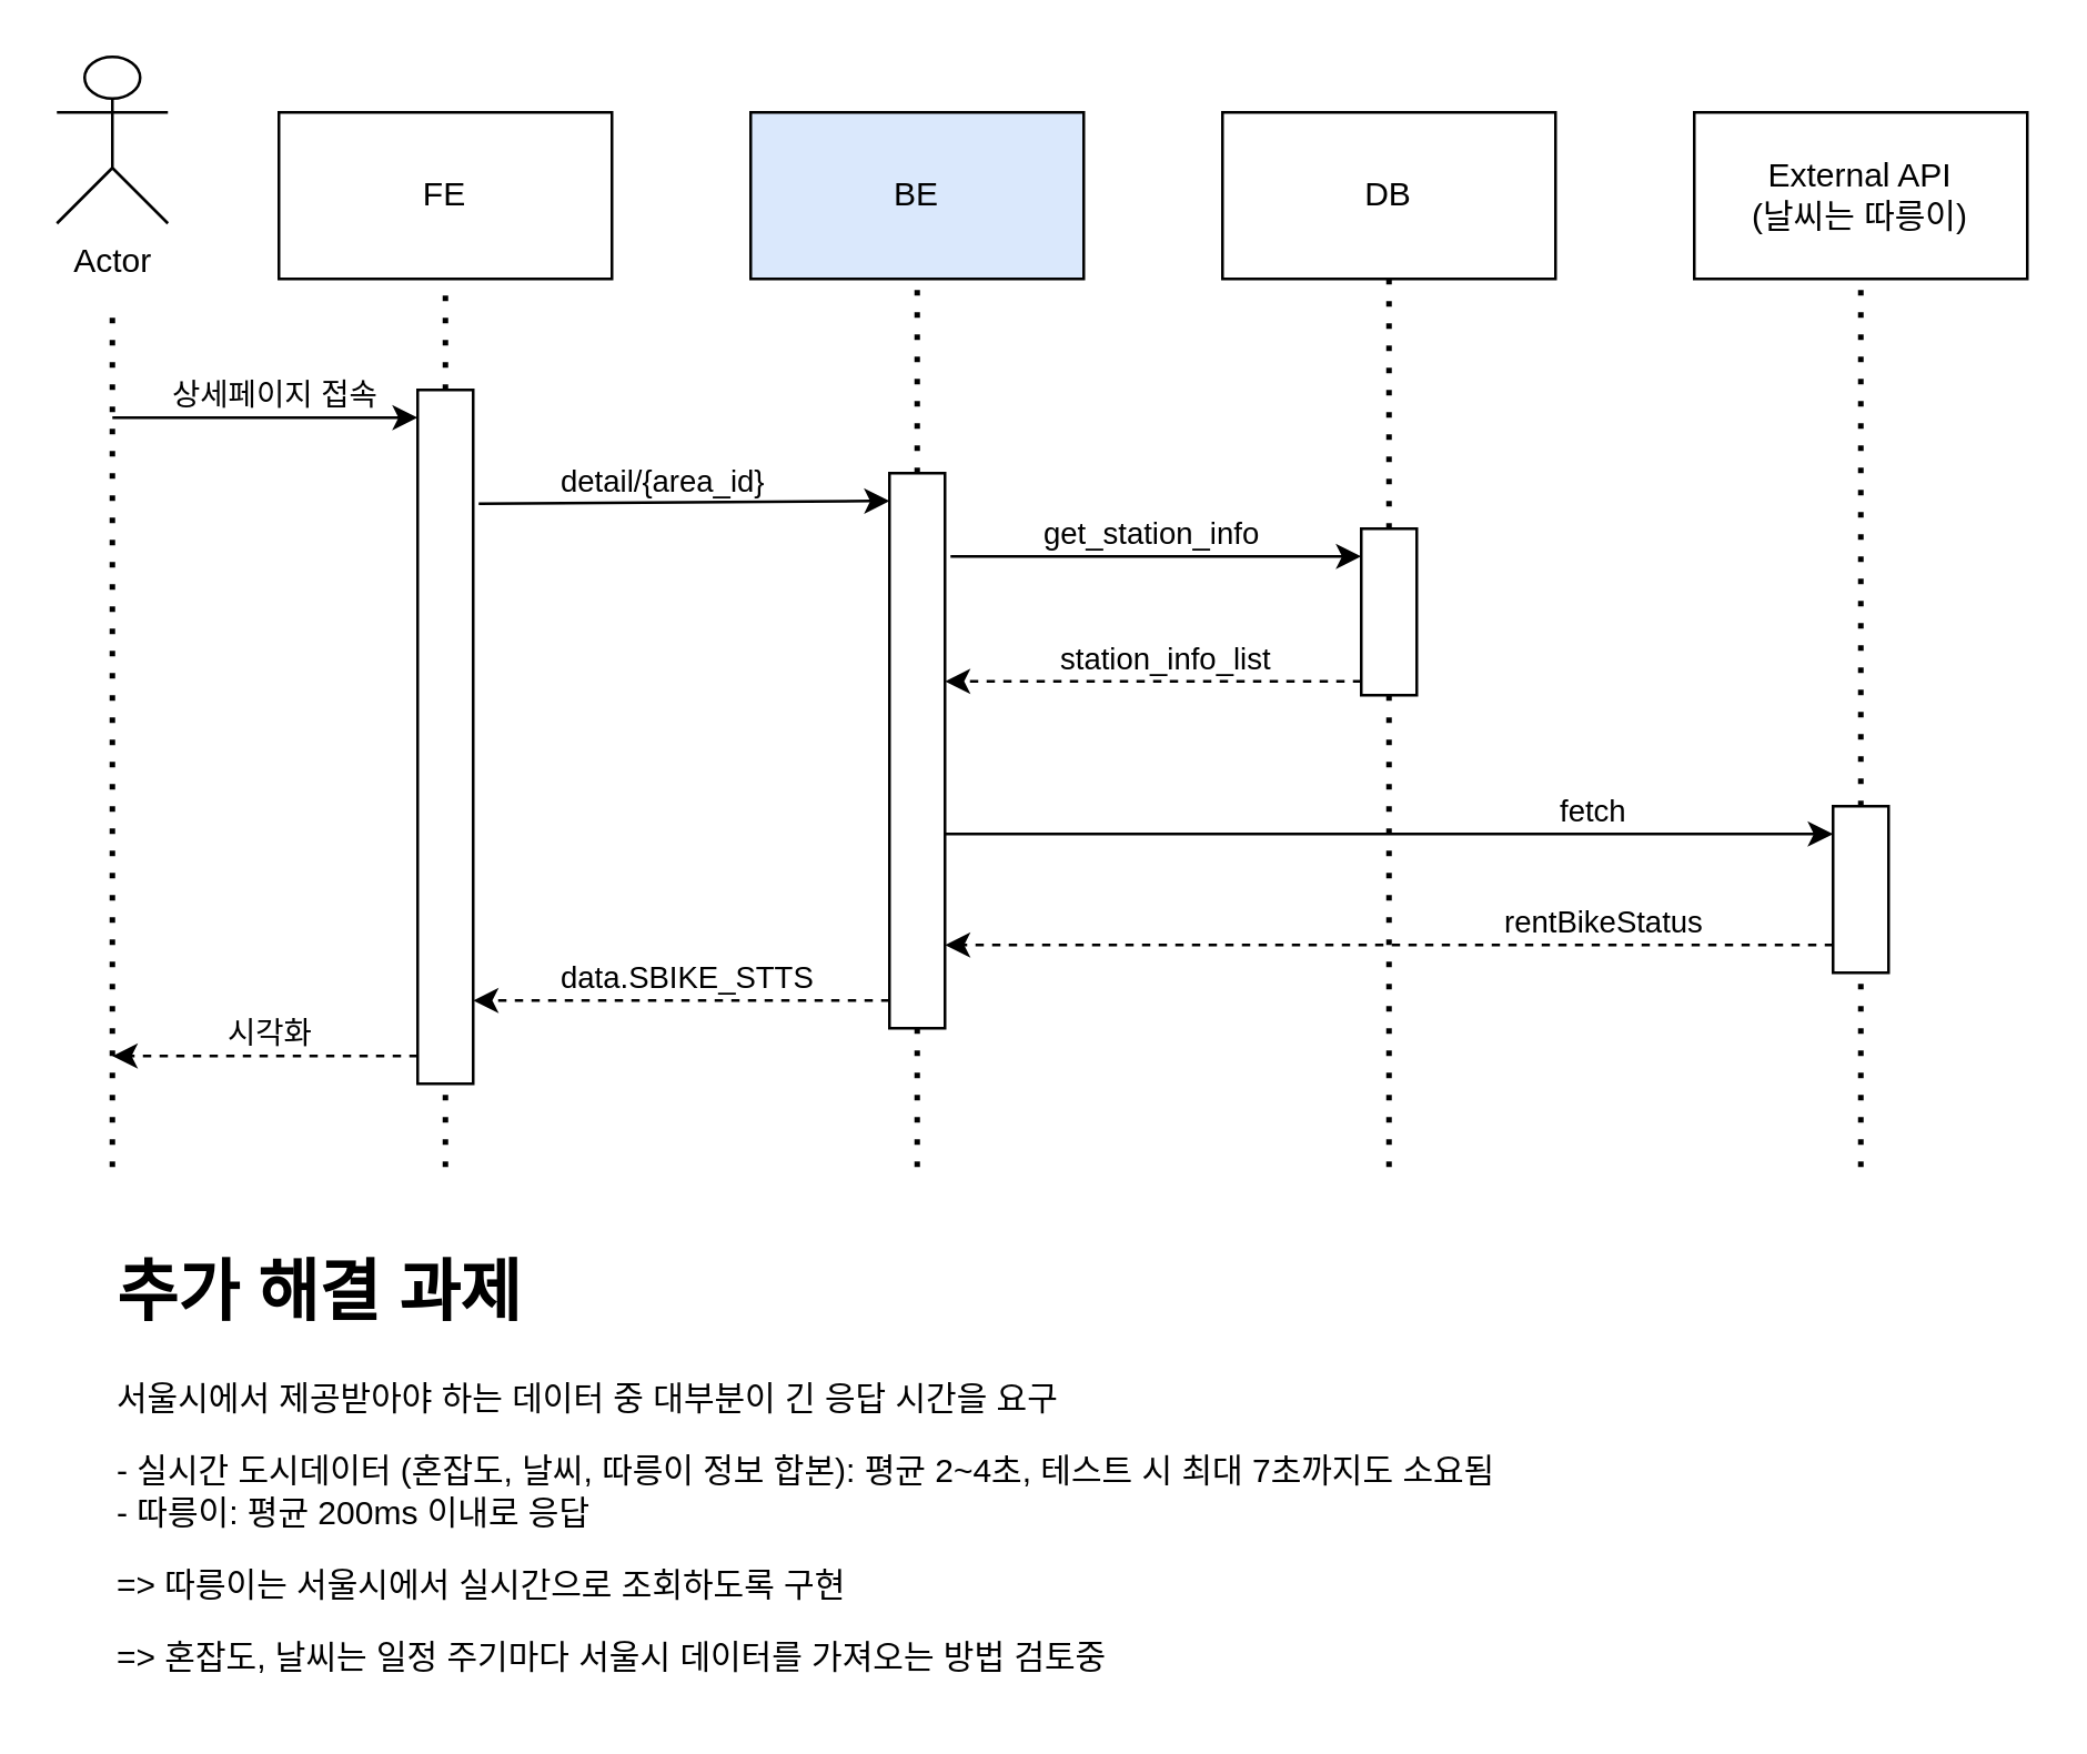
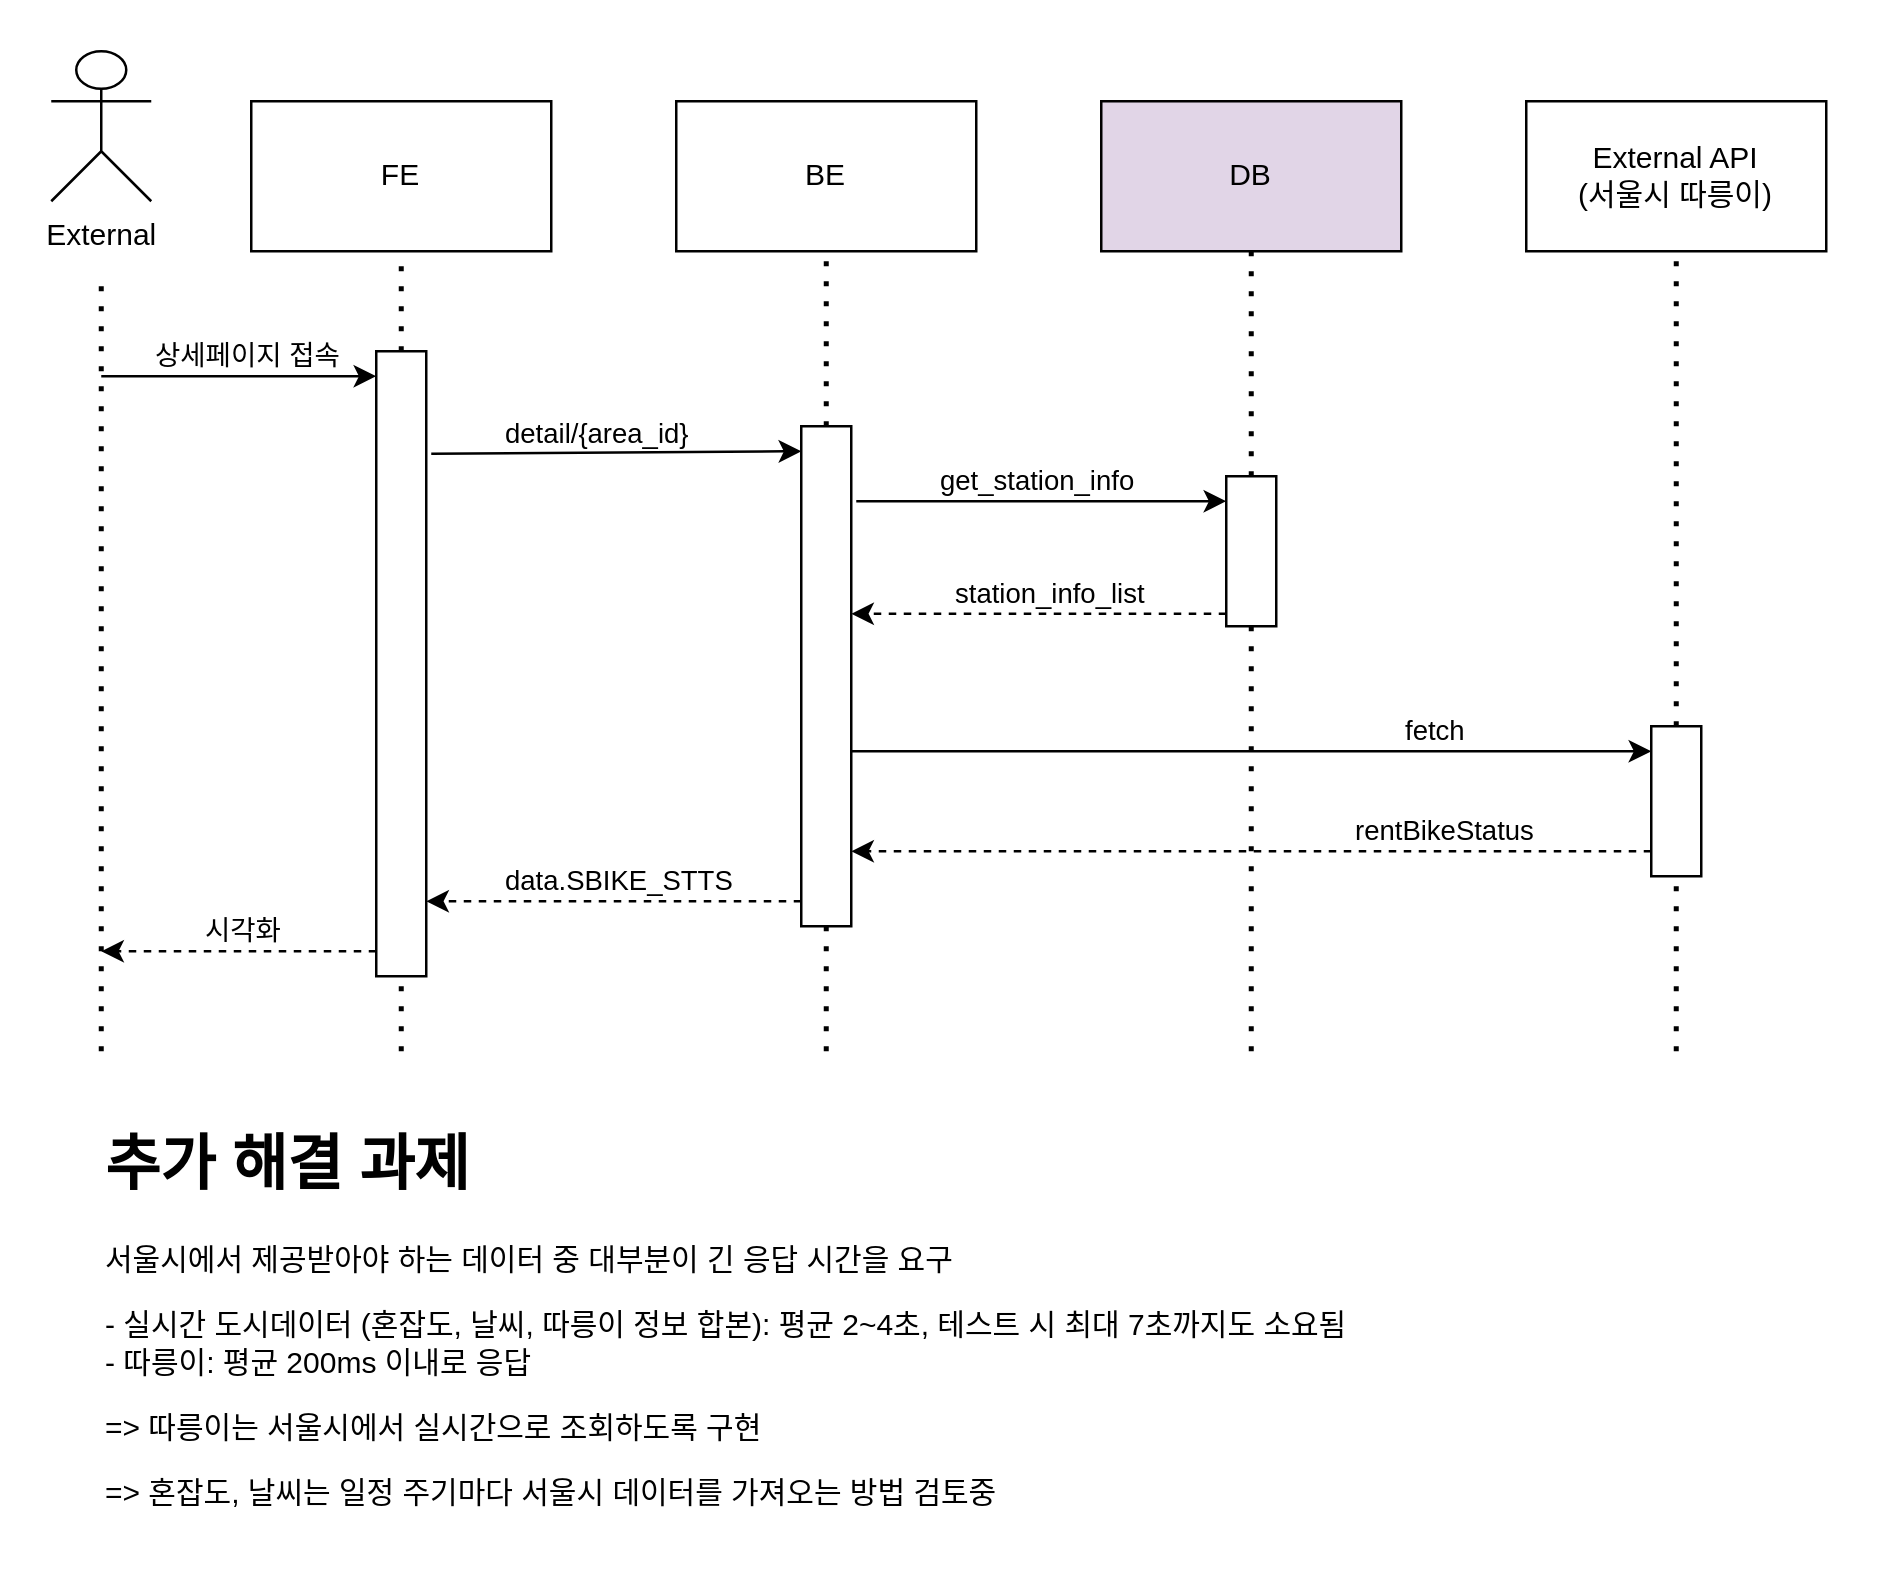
- <mxCell id="7" value="BE" style="rounded=0;whiteSpace=wrap;html=1;fillColor=#dae8fc;" vertex="1" parent="1"><mxGeometry x="270" y="40" width="120" height="60" as="geometry" /></mxCell>
+ <mxCell id="7" value="BE" style="rounded=0;whiteSpace=wrap;html=1;" vertex="1" parent="1"><mxGeometry x="270" y="40" width="120" height="60" as="geometry" /></mxCell>
- <mxCell id="9" value="DB" style="rounded=0;whiteSpace=wrap;html=1;" vertex="1" parent="1"><mxGeometry x="440" y="40" width="120" height="60" as="geometry" /></mxCell>
+ <mxCell id="9" value="DB" style="rounded=0;whiteSpace=wrap;html=1;fillColor=#e1d5e7;" vertex="1" parent="1"><mxGeometry x="440" y="40" width="120" height="60" as="geometry" /></mxCell>
- <mxCell id="11" value="External API&lt;div&gt;(날씨는 따릉이)&lt;/div&gt;" style="rounded=0;whiteSpace=wrap;html=1;" vertex="1" parent="1"><mxGeometry x="610" y="40" width="120" height="60" as="geometry" /></mxCell>
+ <mxCell id="11" value="External API&lt;div&gt;(서울시 따릉이)&lt;/div&gt;" style="rounded=0;whiteSpace=wrap;html=1;" vertex="1" parent="1"><mxGeometry x="610" y="40" width="120" height="60" as="geometry" /></mxCell>
- <mxCell id="4" value="Actor" style="shape=umlActor;verticalLabelPosition=bottom;verticalAlign=top;html=1;outlineConnect=0;" vertex="1" parent="1"><mxGeometry x="20" y="20" width="40" height="60" as="geometry" /></mxCell>
+ <mxCell id="4" value="External" style="shape=umlActor;verticalLabelPosition=bottom;verticalAlign=top;html=1;outlineConnect=0;" vertex="1" parent="1"><mxGeometry x="20" y="20" width="40" height="60" as="geometry" /></mxCell>
